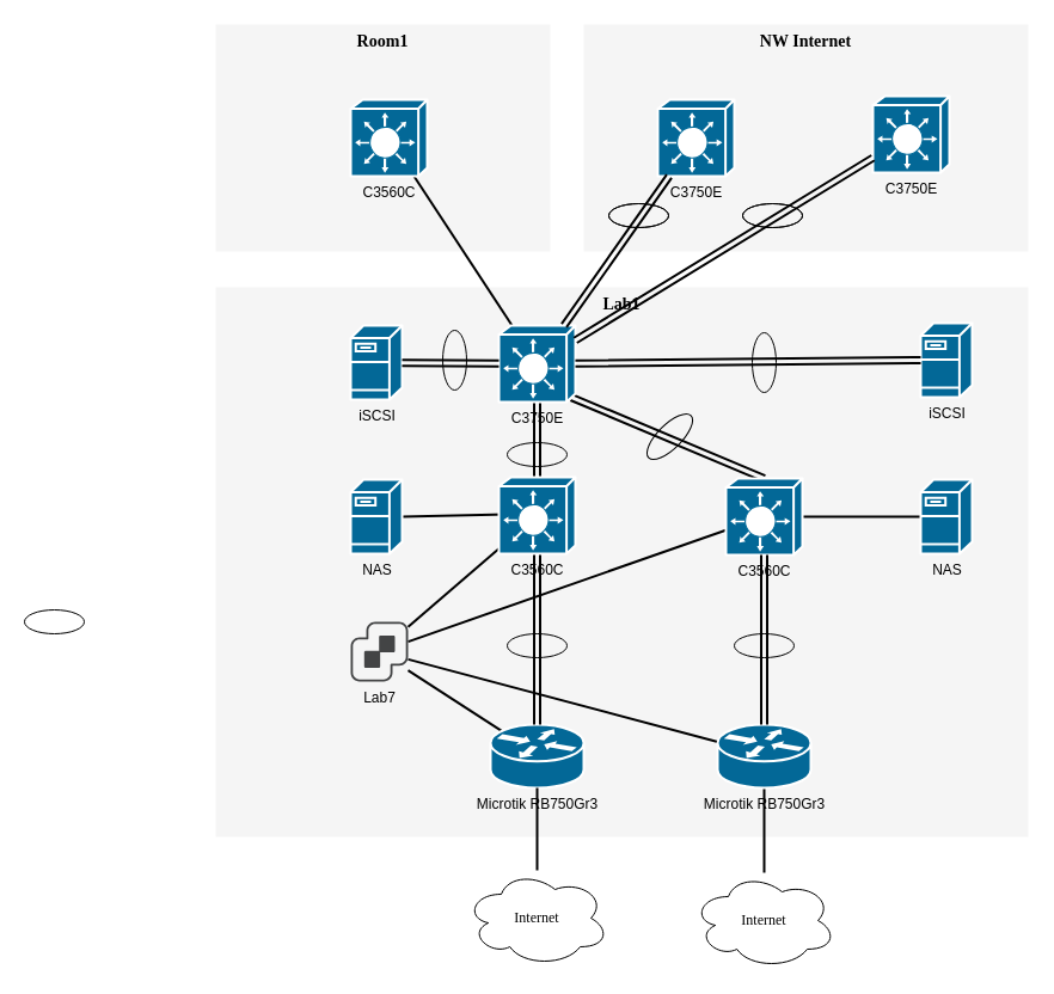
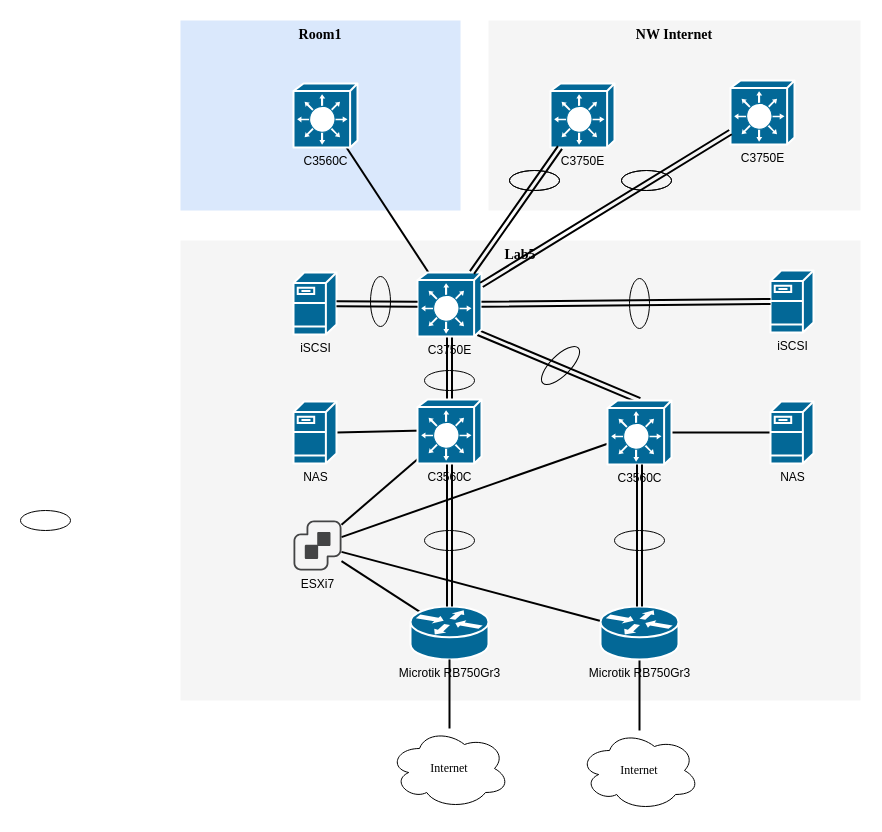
- <mxCell id="3" value="Room1" style="whiteSpace=wrap;html=1;rounded=0;shadow=0;comic=0;strokeWidth=1;fontFamily=Verdana;fontSize=14;fillColor=#f5f5f5;strokeColor=none;verticalAlign=top;fontStyle=1;movable=1;resizable=1;rotatable=1;deletable=1;editable=1;locked=0;connectable=1;" vertex="1" parent="1"><mxGeometry x="180" y="20" width="280" height="190" as="geometry" /></mxCell>
+ <mxCell id="3" value="Room1" style="whiteSpace=wrap;html=1;rounded=0;shadow=0;comic=0;strokeWidth=1;fontFamily=Verdana;fontSize=14;fillColor=#dae8fc;strokeColor=none;verticalAlign=top;fontStyle=1;movable=1;resizable=1;rotatable=1;deletable=1;editable=1;locked=0;connectable=1;" vertex="1" parent="1"><mxGeometry x="180" y="20" width="280" height="190" as="geometry" /></mxCell>
- <mxCell id="4" value="Lab1" style="whiteSpace=wrap;html=1;rounded=0;shadow=0;comic=0;strokeWidth=1;fontFamily=Verdana;fontSize=14;fillColor=#f5f5f5;strokeColor=none;verticalAlign=top;fontStyle=1;movable=1;resizable=1;rotatable=1;deletable=1;editable=1;locked=0;connectable=1;" parent="1" vertex="1"><mxGeometry x="180" y="240" width="680" height="460" as="geometry" /></mxCell>
+ <mxCell id="4" value="Lab5" style="whiteSpace=wrap;html=1;rounded=0;shadow=0;comic=0;strokeWidth=1;fontFamily=Verdana;fontSize=14;fillColor=#f5f5f5;strokeColor=none;verticalAlign=top;fontStyle=1;movable=1;resizable=1;rotatable=1;deletable=1;editable=1;locked=0;connectable=1;" parent="1" vertex="1"><mxGeometry x="180" y="240" width="680" height="460" as="geometry" /></mxCell>
- <mxCell id="22" value="Lab7" style="sketch=0;pointerEvents=1;shadow=0;dashed=0;html=1;strokeColor=none;fillColor=#434445;aspect=fixed;labelPosition=center;verticalLabelPosition=bottom;verticalAlign=top;align=center;outlineConnect=0;shape=mxgraph.vvd.vcenter_server;" vertex="1" parent="1"><mxGeometry x="293" y="520" width="48" height="50" as="geometry" /></mxCell>
+ <mxCell id="22" value="ESXi7" style="sketch=0;pointerEvents=1;shadow=0;dashed=0;html=1;strokeColor=none;fillColor=#434445;aspect=fixed;labelPosition=center;verticalLabelPosition=bottom;verticalAlign=top;align=center;outlineConnect=0;shape=mxgraph.vvd.vcenter_server;" vertex="1" parent="1"><mxGeometry x="293" y="520" width="48" height="50" as="geometry" /></mxCell>
